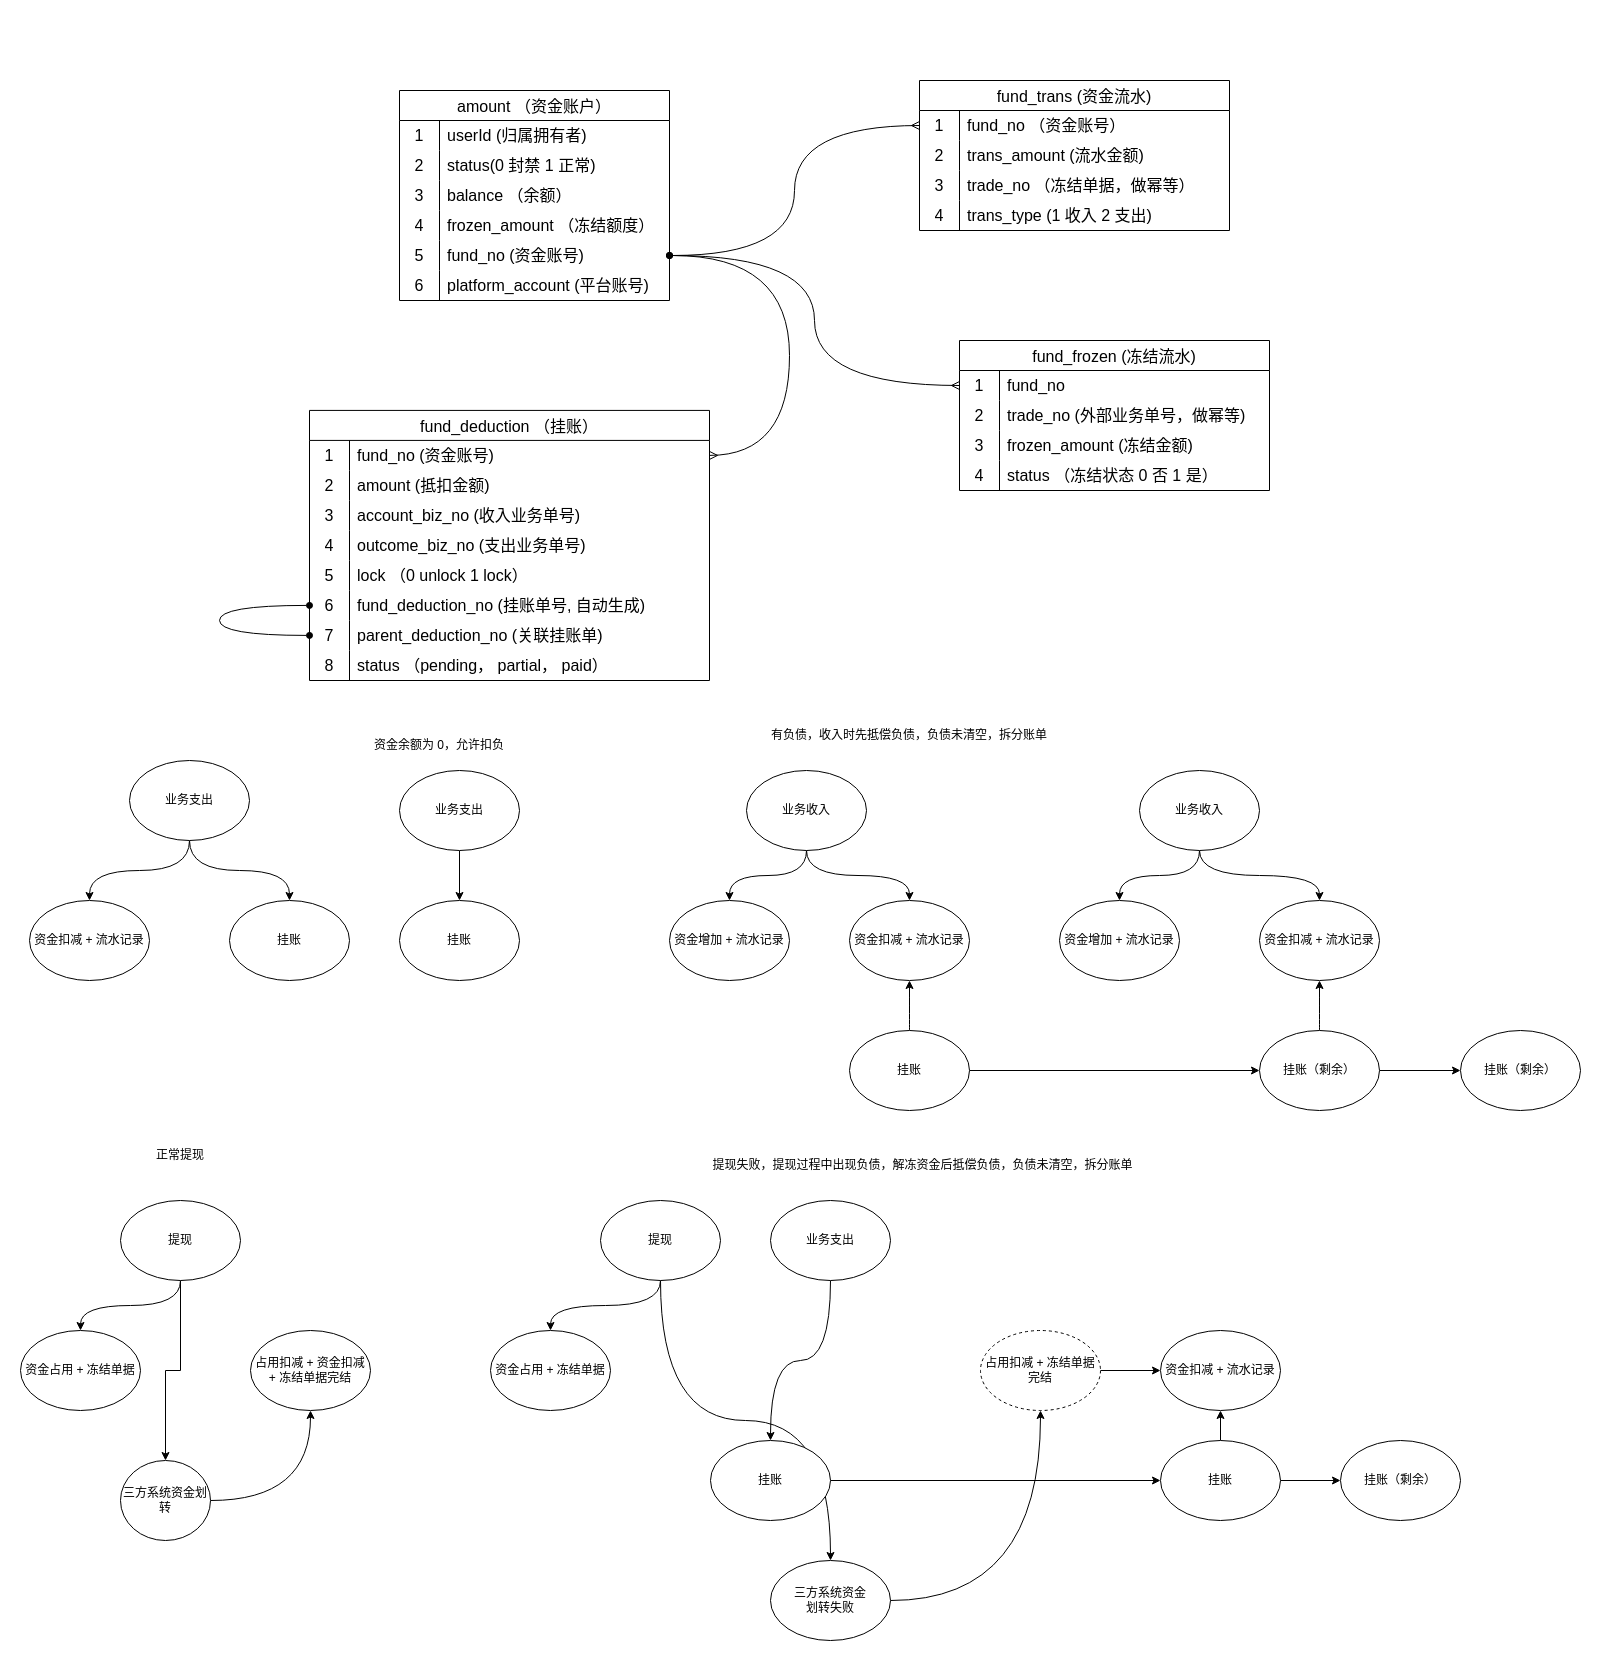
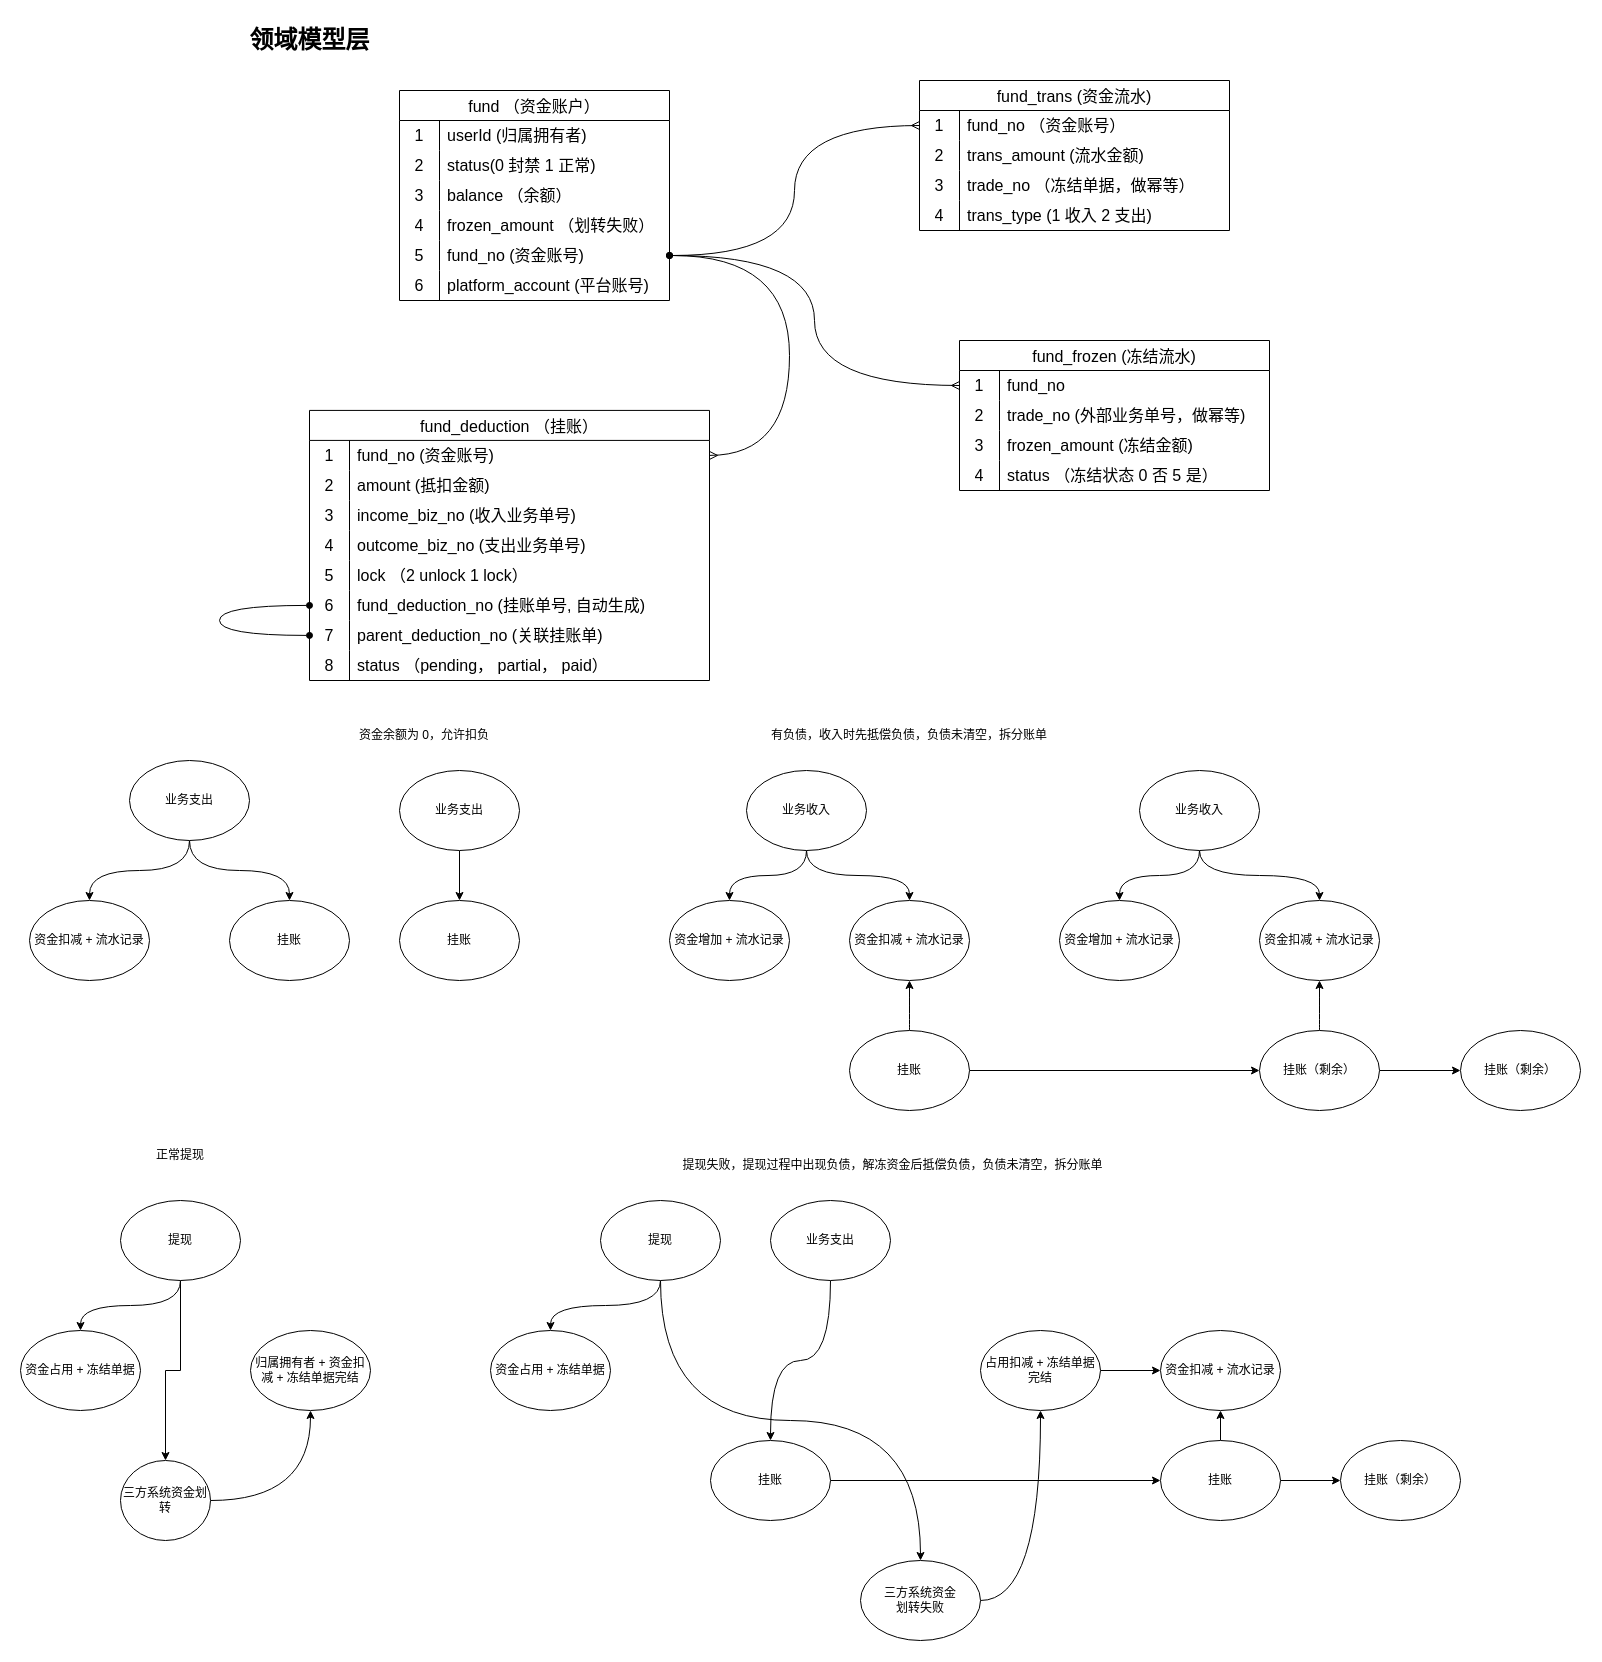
+ <mxCell id="73" value="领域模型层" style="text;strokeColor=none;fillColor=none;html=1;fontSize=24;fontStyle=1;verticalAlign=middle;align=center;" vertex="1" parent="1"><mxGeometry x="259" y="20" width="100" height="40" as="geometry" /></mxCell>
- <mxCell id="2" value="amount （资金账户）" style="shape=table;startSize=30;container=1;collapsible=0;childLayout=tableLayout;fixedRows=1;rowLines=0;fontStyle=0;strokeColor=default;fontSize=16;" vertex="1" parent="1"><mxGeometry x="399" y="90" width="270.0" height="210" as="geometry" /></mxCell>
+ <mxCell id="2" value="fund （资金账户）" style="shape=table;startSize=30;container=1;collapsible=0;childLayout=tableLayout;fixedRows=1;rowLines=0;fontStyle=0;strokeColor=default;fontSize=16;" vertex="1" parent="1"><mxGeometry x="399" y="90" width="270.0" height="210" as="geometry" /></mxCell>
- <mxCell id="14" value="frozen_amount （冻结额度）" style="shape=partialRectangle;html=1;whiteSpace=wrap;connectable=0;fillColor=none;top=0;left=0;bottom=0;right=0;align=left;spacingLeft=6;overflow=hidden;strokeColor=inherit;fontSize=16;" vertex="1" parent="12"><mxGeometry x="40" width="230" height="30" as="geometry"><mxRectangle width="230" height="30" as="alternateBounds" /></mxGeometry></mxCell>
+ <mxCell id="14" value="frozen_amount （划转失败）" style="shape=partialRectangle;html=1;whiteSpace=wrap;connectable=0;fillColor=none;top=0;left=0;bottom=0;right=0;align=left;spacingLeft=6;overflow=hidden;strokeColor=inherit;fontSize=16;" vertex="1" parent="12"><mxGeometry x="40" width="230" height="30" as="geometry"><mxRectangle width="230" height="30" as="alternateBounds" /></mxGeometry></mxCell>
- <mxCell id="46" value="status （冻结状态 0 否 1 是）" style="shape=partialRectangle;html=1;whiteSpace=wrap;connectable=0;fillColor=none;top=0;left=0;bottom=0;right=0;align=left;spacingLeft=6;overflow=hidden;strokeColor=inherit;fontSize=16;" vertex="1" parent="44"><mxGeometry x="40" width="270" height="30" as="geometry"><mxRectangle width="270" height="30" as="alternateBounds" /></mxGeometry></mxCell>
+ <mxCell id="46" value="status （冻结状态 0 否 5 是）" style="shape=partialRectangle;html=1;whiteSpace=wrap;connectable=0;fillColor=none;top=0;left=0;bottom=0;right=0;align=left;spacingLeft=6;overflow=hidden;strokeColor=inherit;fontSize=16;" vertex="1" parent="44"><mxGeometry x="40" width="270" height="30" as="geometry"><mxRectangle width="270" height="30" as="alternateBounds" /></mxGeometry></mxCell>
- <mxCell id="56" value="account_biz_no (收入业务单号)" style="shape=partialRectangle;html=1;whiteSpace=wrap;connectable=0;fillColor=none;top=0;left=0;bottom=0;right=0;align=left;spacingLeft=6;overflow=hidden;strokeColor=inherit;fontSize=16;" vertex="1" parent="54"><mxGeometry x="40" width="360" height="30" as="geometry"><mxRectangle width="360" height="30" as="alternateBounds" /></mxGeometry></mxCell>
+ <mxCell id="56" value="income_biz_no (收入业务单号)" style="shape=partialRectangle;html=1;whiteSpace=wrap;connectable=0;fillColor=none;top=0;left=0;bottom=0;right=0;align=left;spacingLeft=6;overflow=hidden;strokeColor=inherit;fontSize=16;" vertex="1" parent="54"><mxGeometry x="40" width="360" height="30" as="geometry"><mxRectangle width="360" height="30" as="alternateBounds" /></mxGeometry></mxCell>
- <mxCell id="62" value="lock （0 unlock 1 lock）" style="shape=partialRectangle;html=1;whiteSpace=wrap;connectable=0;fillColor=none;top=0;left=0;bottom=0;right=0;align=left;spacingLeft=6;overflow=hidden;strokeColor=inherit;fontSize=16;" vertex="1" parent="60"><mxGeometry x="40" width="360" height="30" as="geometry"><mxRectangle width="360" height="30" as="alternateBounds" /></mxGeometry></mxCell>
+ <mxCell id="62" value="lock （2 unlock 1 lock）" style="shape=partialRectangle;html=1;whiteSpace=wrap;connectable=0;fillColor=none;top=0;left=0;bottom=0;right=0;align=left;spacingLeft=6;overflow=hidden;strokeColor=inherit;fontSize=16;" vertex="1" parent="60"><mxGeometry x="40" width="360" height="30" as="geometry"><mxRectangle width="360" height="30" as="alternateBounds" /></mxGeometry></mxCell>
- <mxCell id="126" value="资金余额为 0，允许扣负" style="text;html=1;align=center;verticalAlign=middle;whiteSpace=wrap;rounded=0;" vertex="1" parent="1"><mxGeometry x="344" y="730" width="190" height="30" as="geometry" /></mxCell>
+ <mxCell id="126" value="资金余额为 0，允许扣负" style="text;html=1;align=center;verticalAlign=middle;whiteSpace=wrap;rounded=0;" vertex="1" parent="1"><mxGeometry x="329" y="720" width="190" height="30" as="geometry" /></mxCell>
- <mxCell id="129" value="提现失败，提现过程中出现负债，解冻资金后抵偿负债，负债未清空，拆分账单" style="text;html=1;align=center;verticalAlign=middle;whiteSpace=wrap;rounded=0;" vertex="1" parent="1"><mxGeometry x="675" y="1150" width="495" height="30" as="geometry" /></mxCell>
+ <mxCell id="129" value="提现失败，提现过程中出现负债，解冻资金后抵偿负债，负债未清空，拆分账单" style="text;html=1;align=center;verticalAlign=middle;whiteSpace=wrap;rounded=0;" vertex="1" parent="1"><mxGeometry x="645" y="1150" width="495" height="30" as="geometry" /></mxCell>
- <mxCell id="105" value="占用扣减 + 资金扣减 + 冻结单据完结" style="ellipse;whiteSpace=wrap;html=1;" vertex="1" parent="1"><mxGeometry x="250" y="1330" width="120" height="80" as="geometry" /></mxCell>
+ <mxCell id="105" value="归属拥有者 + 资金扣减 + 冻结单据完结" style="ellipse;whiteSpace=wrap;html=1;" vertex="1" parent="1"><mxGeometry x="250" y="1330" width="120" height="80" as="geometry" /></mxCell>
- <mxCell id="113" value="占用扣减 + 冻结单据完结" style="ellipse;whiteSpace=wrap;html=1;dashed=1;" vertex="1" parent="1"><mxGeometry x="980" y="1330" width="120" height="80" as="geometry" /></mxCell>
+ <mxCell id="113" value="占用扣减 + 冻结单据完结" style="ellipse;whiteSpace=wrap;html=1;" vertex="1" parent="1"><mxGeometry x="980" y="1330" width="120" height="80" as="geometry" /></mxCell>
- <mxCell id="111" value="三方系统资金&lt;div&gt;划转失败&lt;/div&gt;" style="ellipse;whiteSpace=wrap;html=1;" vertex="1" parent="1"><mxGeometry x="770" y="1560" width="120" height="80" as="geometry" /></mxCell>
+ <mxCell id="111" value="三方系统资金&lt;div&gt;划转失败&lt;/div&gt;" style="ellipse;whiteSpace=wrap;html=1;" vertex="1" parent="1"><mxGeometry x="860" y="1560" width="120" height="80" as="geometry" /></mxCell>
